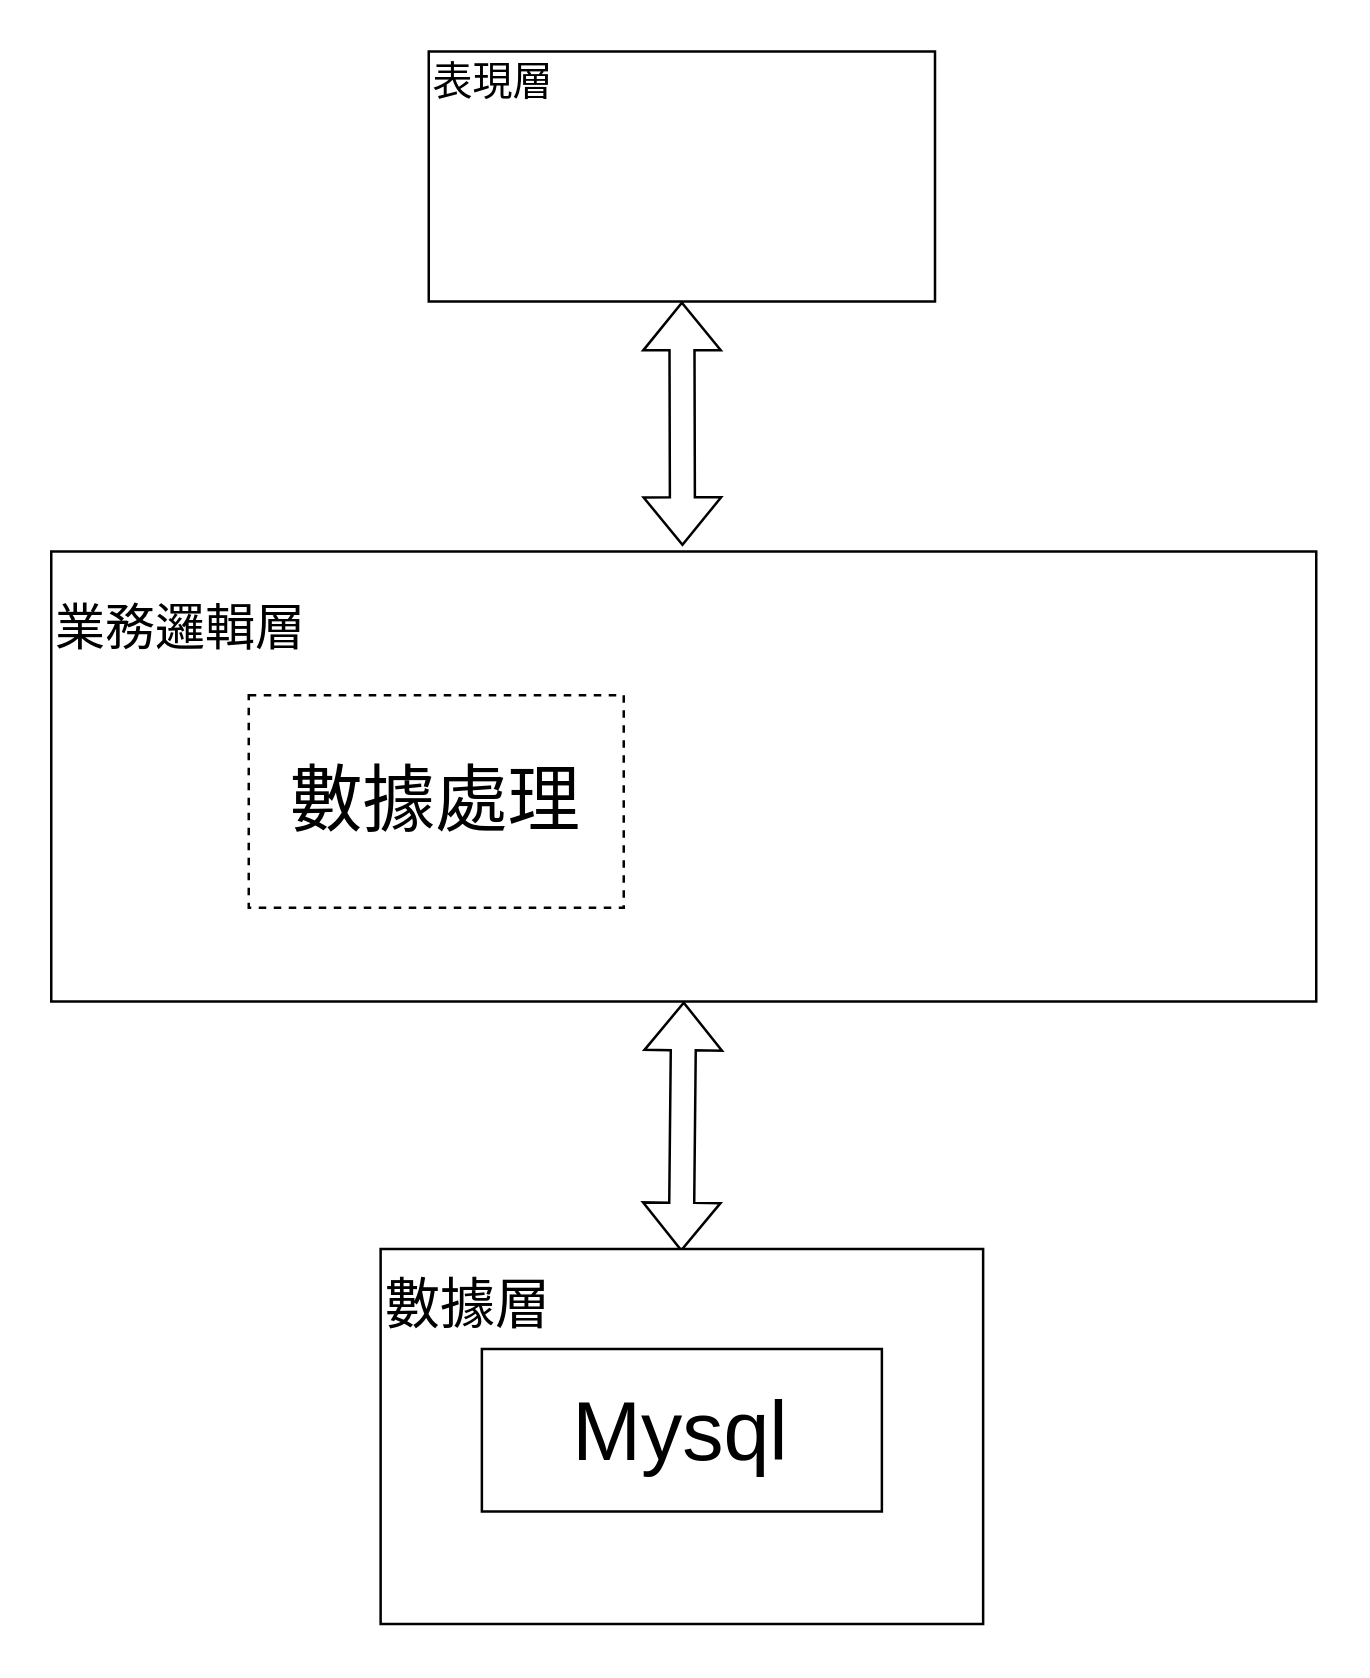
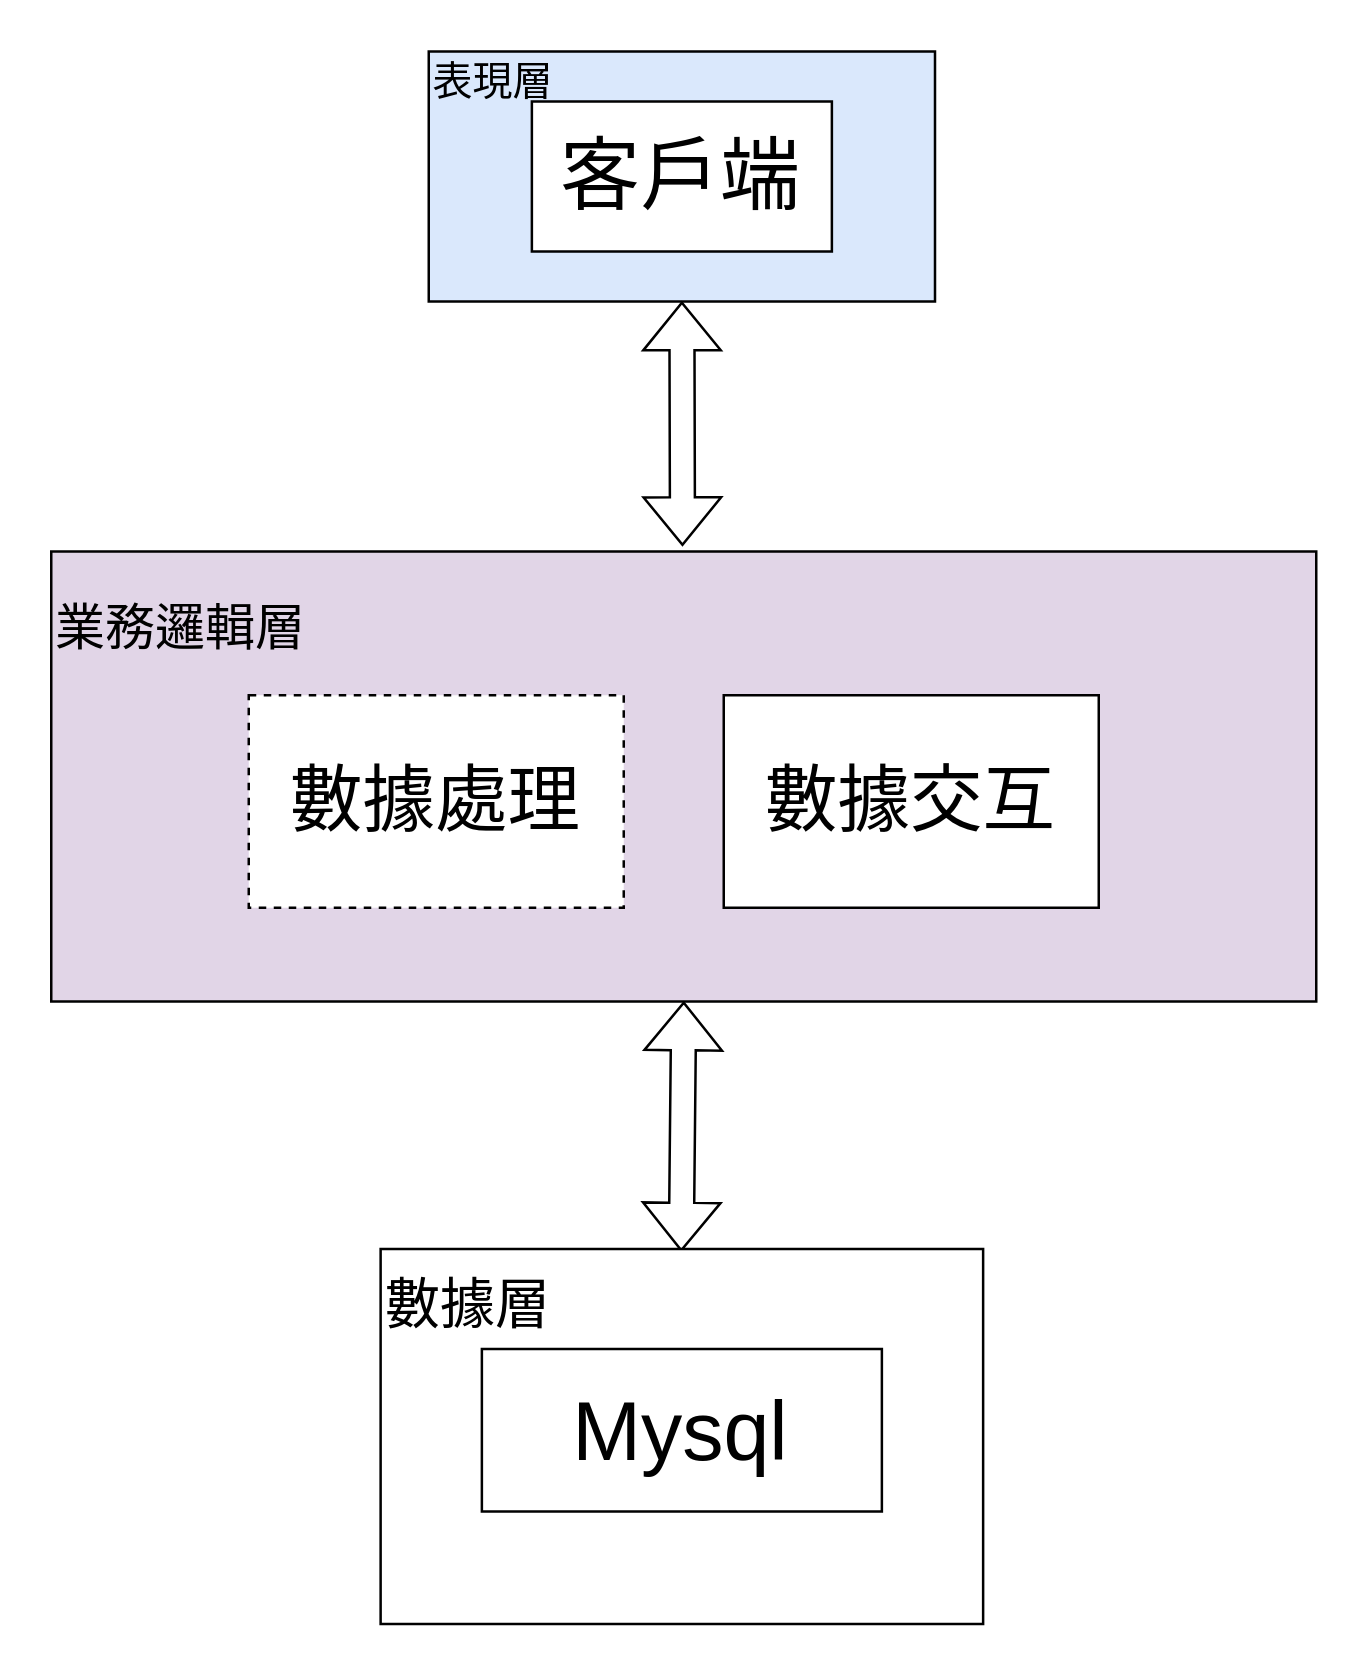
- <mxCell id="2" value="&lt;font style=&quot;font-size: 16px;&quot;&gt;表現層&lt;br&gt;&lt;br&gt;&lt;br&gt;&lt;br&gt;&lt;br&gt;&lt;/font&gt;" style="rounded=0;whiteSpace=wrap;html=1;align=left;" vertex="1" parent="1"><mxGeometry x="171" y="20" width="202.5" height="100" as="geometry" /></mxCell>
+ <mxCell id="2" value="&lt;font style=&quot;font-size: 16px;&quot;&gt;表現層&lt;br&gt;&lt;br&gt;&lt;br&gt;&lt;br&gt;&lt;br&gt;&lt;/font&gt;" style="rounded=0;whiteSpace=wrap;html=1;align=left;fillColor=#dae8fc;" vertex="1" parent="1"><mxGeometry x="171" y="20" width="202.5" height="100" as="geometry" /></mxCell>
+ <mxCell id="3" value="&lt;font style=&quot;font-size: 32px;&quot;&gt;客戶端&lt;/font&gt;" style="rounded=0;whiteSpace=wrap;html=1;" vertex="1" parent="1"><mxGeometry x="212.25" y="40" width="120" height="60" as="geometry" /></mxCell>
- <mxCell id="4" value="&lt;font style=&quot;font-size: 20px;&quot;&gt;業務邏輯層&lt;br&gt;&lt;br&gt;&lt;br&gt;&lt;br&gt;&lt;br&gt;&lt;br&gt;&lt;/font&gt;" style="rounded=0;whiteSpace=wrap;html=1;align=left;" vertex="1" parent="1"><mxGeometry x="20" y="220" width="506" height="180" as="geometry" /></mxCell>
+ <mxCell id="4" value="&lt;font style=&quot;font-size: 20px;&quot;&gt;業務邏輯層&lt;br&gt;&lt;br&gt;&lt;br&gt;&lt;br&gt;&lt;br&gt;&lt;br&gt;&lt;/font&gt;" style="rounded=0;whiteSpace=wrap;html=1;align=left;fillColor=#e1d5e7;" vertex="1" parent="1"><mxGeometry x="20" y="220" width="506" height="180" as="geometry" /></mxCell>
+ <mxCell id="6" value="&lt;font style=&quot;font-size: 29px;&quot;&gt;數據交互&lt;/font&gt;" style="rounded=0;whiteSpace=wrap;html=1;" vertex="1" parent="1"><mxGeometry x="289" y="277.5" width="150" height="85" as="geometry" /></mxCell>
